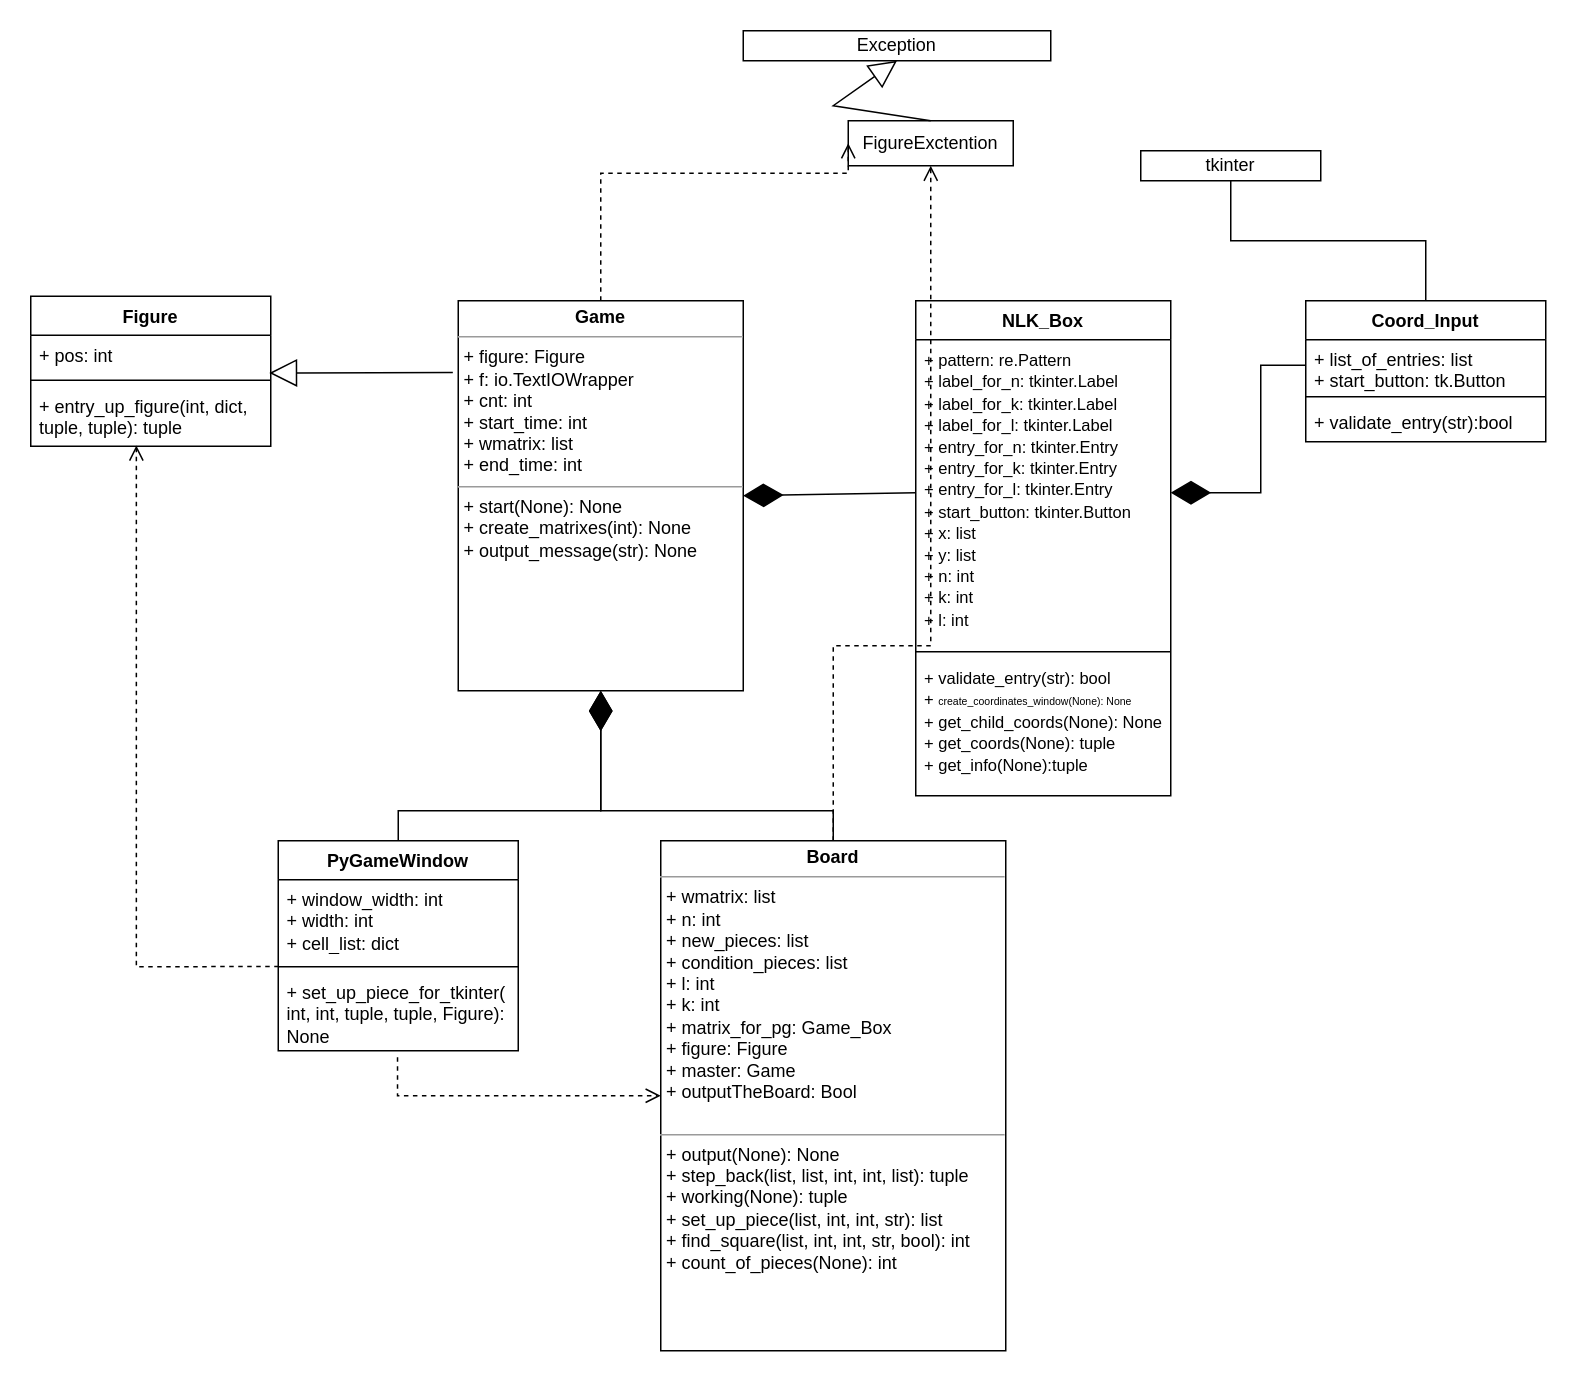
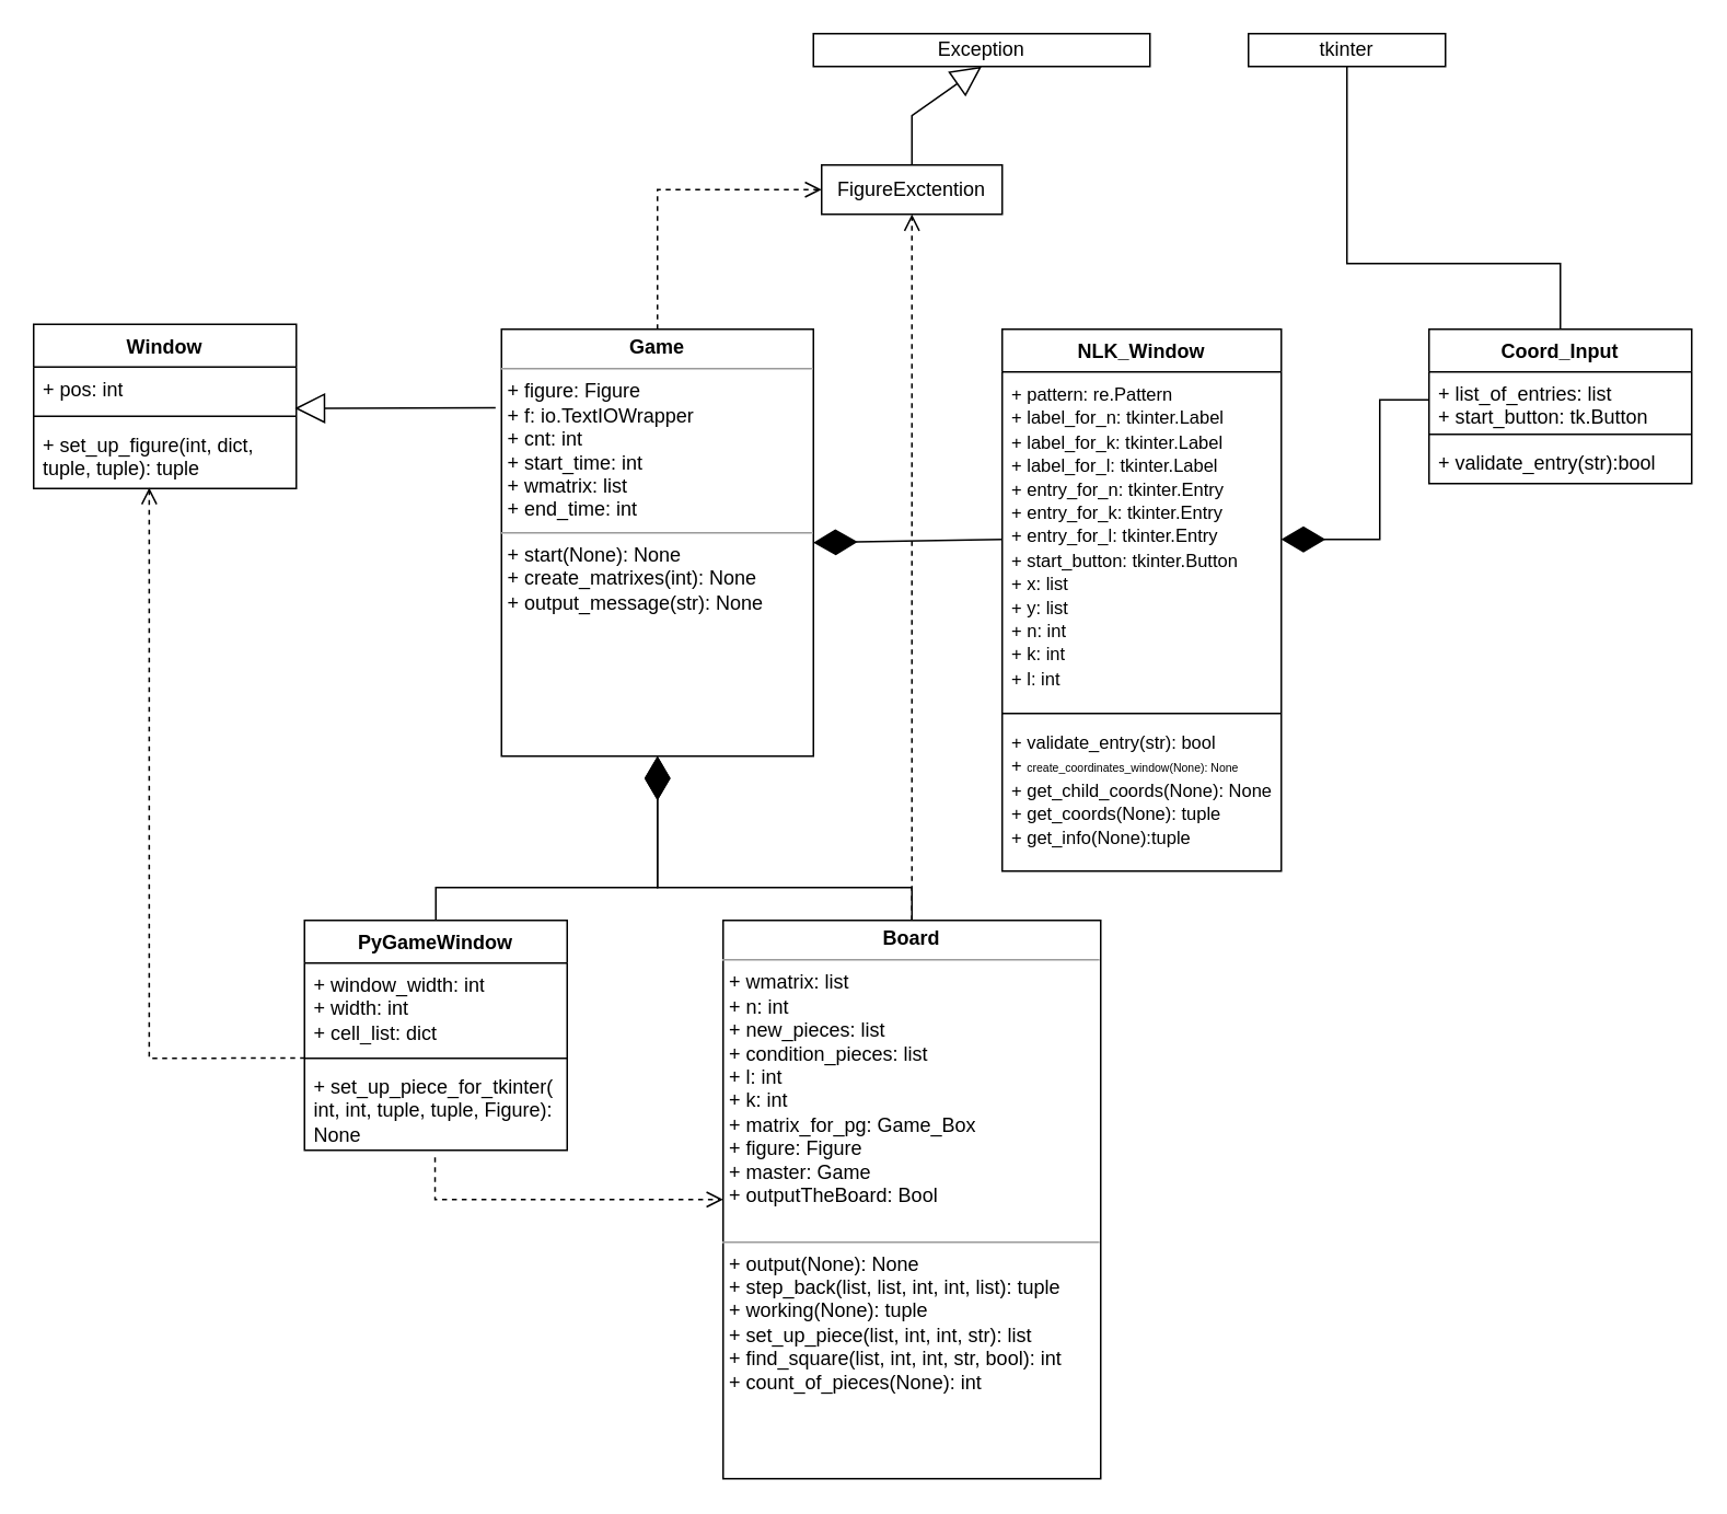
- <mxCell id="21" value="FigureExctention" style="html=1;whiteSpace=wrap;" vertex="1" parent="1"><mxGeometry x="565" y="80" width="110" height="30" as="geometry" /></mxCell>
+ <mxCell id="21" value="FigureExctention" style="html=1;whiteSpace=wrap;" vertex="1" parent="1"><mxGeometry x="500" y="100" width="110" height="30" as="geometry" /></mxCell>
- <mxCell id="23" value="tkinter" style="whiteSpace=wrap;html=1;" vertex="1" parent="1"><mxGeometry x="760" y="100" width="120" height="20" as="geometry" /></mxCell>
+ <mxCell id="23" value="tkinter" style="whiteSpace=wrap;html=1;" vertex="1" parent="1"><mxGeometry x="760" y="20" width="120" height="20" as="geometry" /></mxCell>
- <mxCell id="17" value="Figure" style="swimlane;fontStyle=1;align=center;verticalAlign=top;childLayout=stackLayout;horizontal=1;startSize=26;horizontalStack=0;resizeParent=1;resizeParentMax=0;resizeLast=0;collapsible=1;marginBottom=0;whiteSpace=wrap;html=1;" vertex="1" parent="1"><mxGeometry x="20" y="197" width="160" height="100" as="geometry" /></mxCell>
+ <mxCell id="17" value="Window" style="swimlane;fontStyle=1;align=center;verticalAlign=top;childLayout=stackLayout;horizontal=1;startSize=26;horizontalStack=0;resizeParent=1;resizeParentMax=0;resizeLast=0;collapsible=1;marginBottom=0;whiteSpace=wrap;html=1;" vertex="1" parent="1"><mxGeometry x="20" y="197" width="160" height="100" as="geometry" /></mxCell>
- <mxCell id="5" value="NLK_Box&lt;br&gt;" style="swimlane;fontStyle=1;align=center;verticalAlign=top;childLayout=stackLayout;horizontal=1;startSize=26;horizontalStack=0;resizeParent=1;resizeParentMax=0;resizeLast=0;collapsible=1;marginBottom=0;whiteSpace=wrap;html=1;" vertex="1" parent="1"><mxGeometry x="610" y="200" width="170" height="330" as="geometry" /></mxCell>
+ <mxCell id="5" value="NLK_Window&lt;br&gt;" style="swimlane;fontStyle=1;align=center;verticalAlign=top;childLayout=stackLayout;horizontal=1;startSize=26;horizontalStack=0;resizeParent=1;resizeParentMax=0;resizeLast=0;collapsible=1;marginBottom=0;whiteSpace=wrap;html=1;" vertex="1" parent="1"><mxGeometry x="610" y="200" width="170" height="330" as="geometry" /></mxCell>
- <mxCell id="20" value="+ entry_up_figure(int, dict, tuple, tuple): tuple" style="text;strokeColor=none;fillColor=none;align=left;verticalAlign=top;spacingLeft=4;spacingRight=4;overflow=hidden;rotatable=0;points=[[0,0.5],[1,0.5]];portConstraint=eastwest;whiteSpace=wrap;html=1;" vertex="1" parent="17"><mxGeometry y="60" width="160" height="40" as="geometry" /></mxCell>
+ <mxCell id="20" value="+ set_up_figure(int, dict, tuple, tuple): tuple" style="text;strokeColor=none;fillColor=none;align=left;verticalAlign=top;spacingLeft=4;spacingRight=4;overflow=hidden;rotatable=0;points=[[0,0.5],[1,0.5]];portConstraint=eastwest;whiteSpace=wrap;html=1;" vertex="1" parent="17"><mxGeometry y="60" width="160" height="40" as="geometry" /></mxCell>
